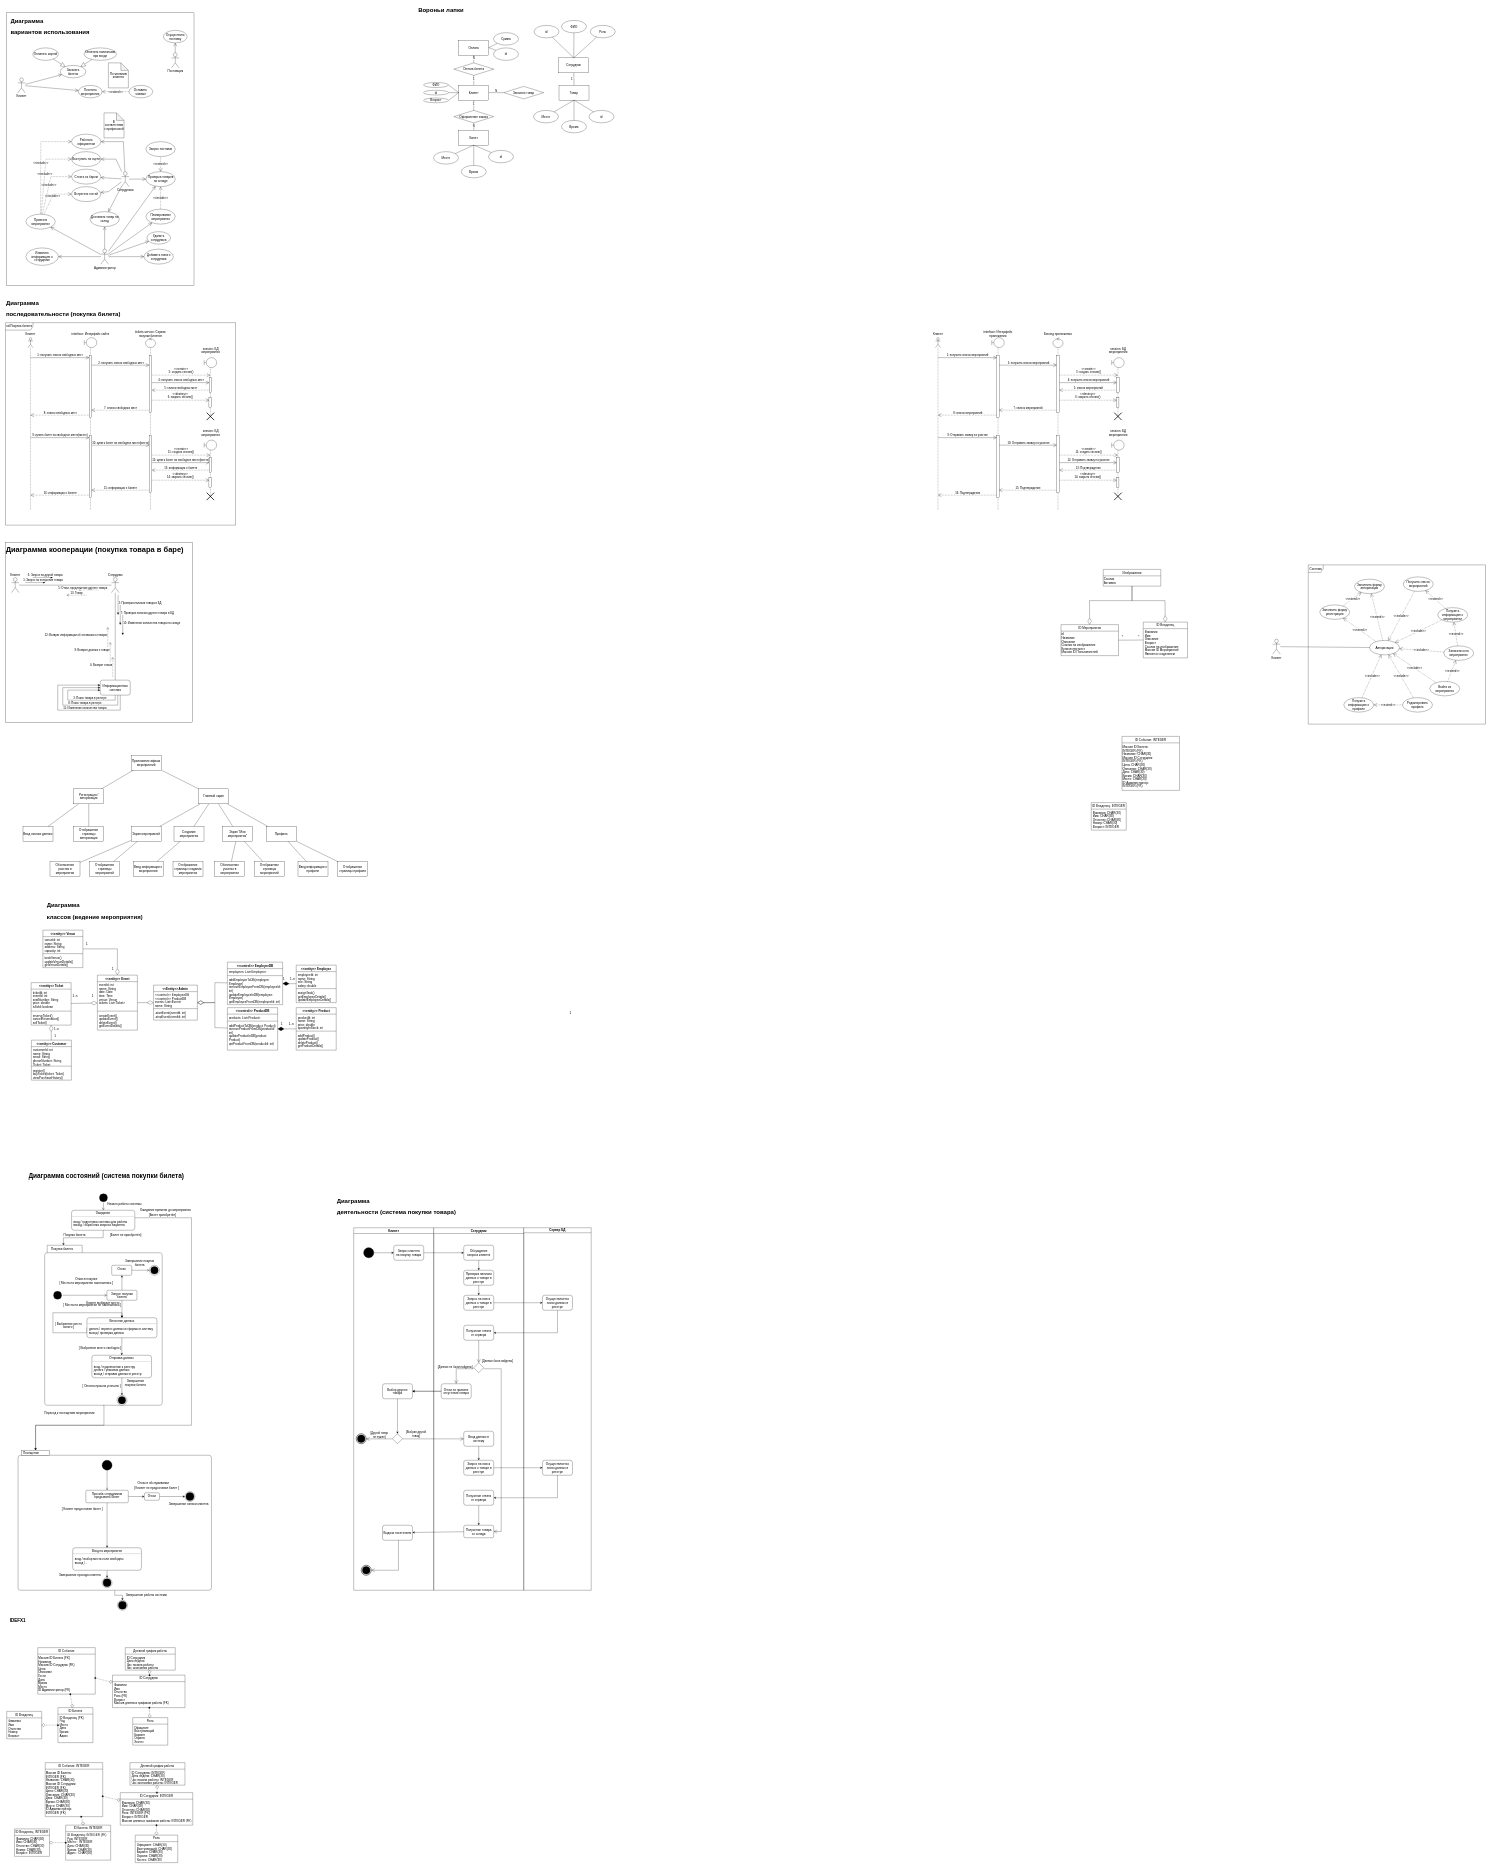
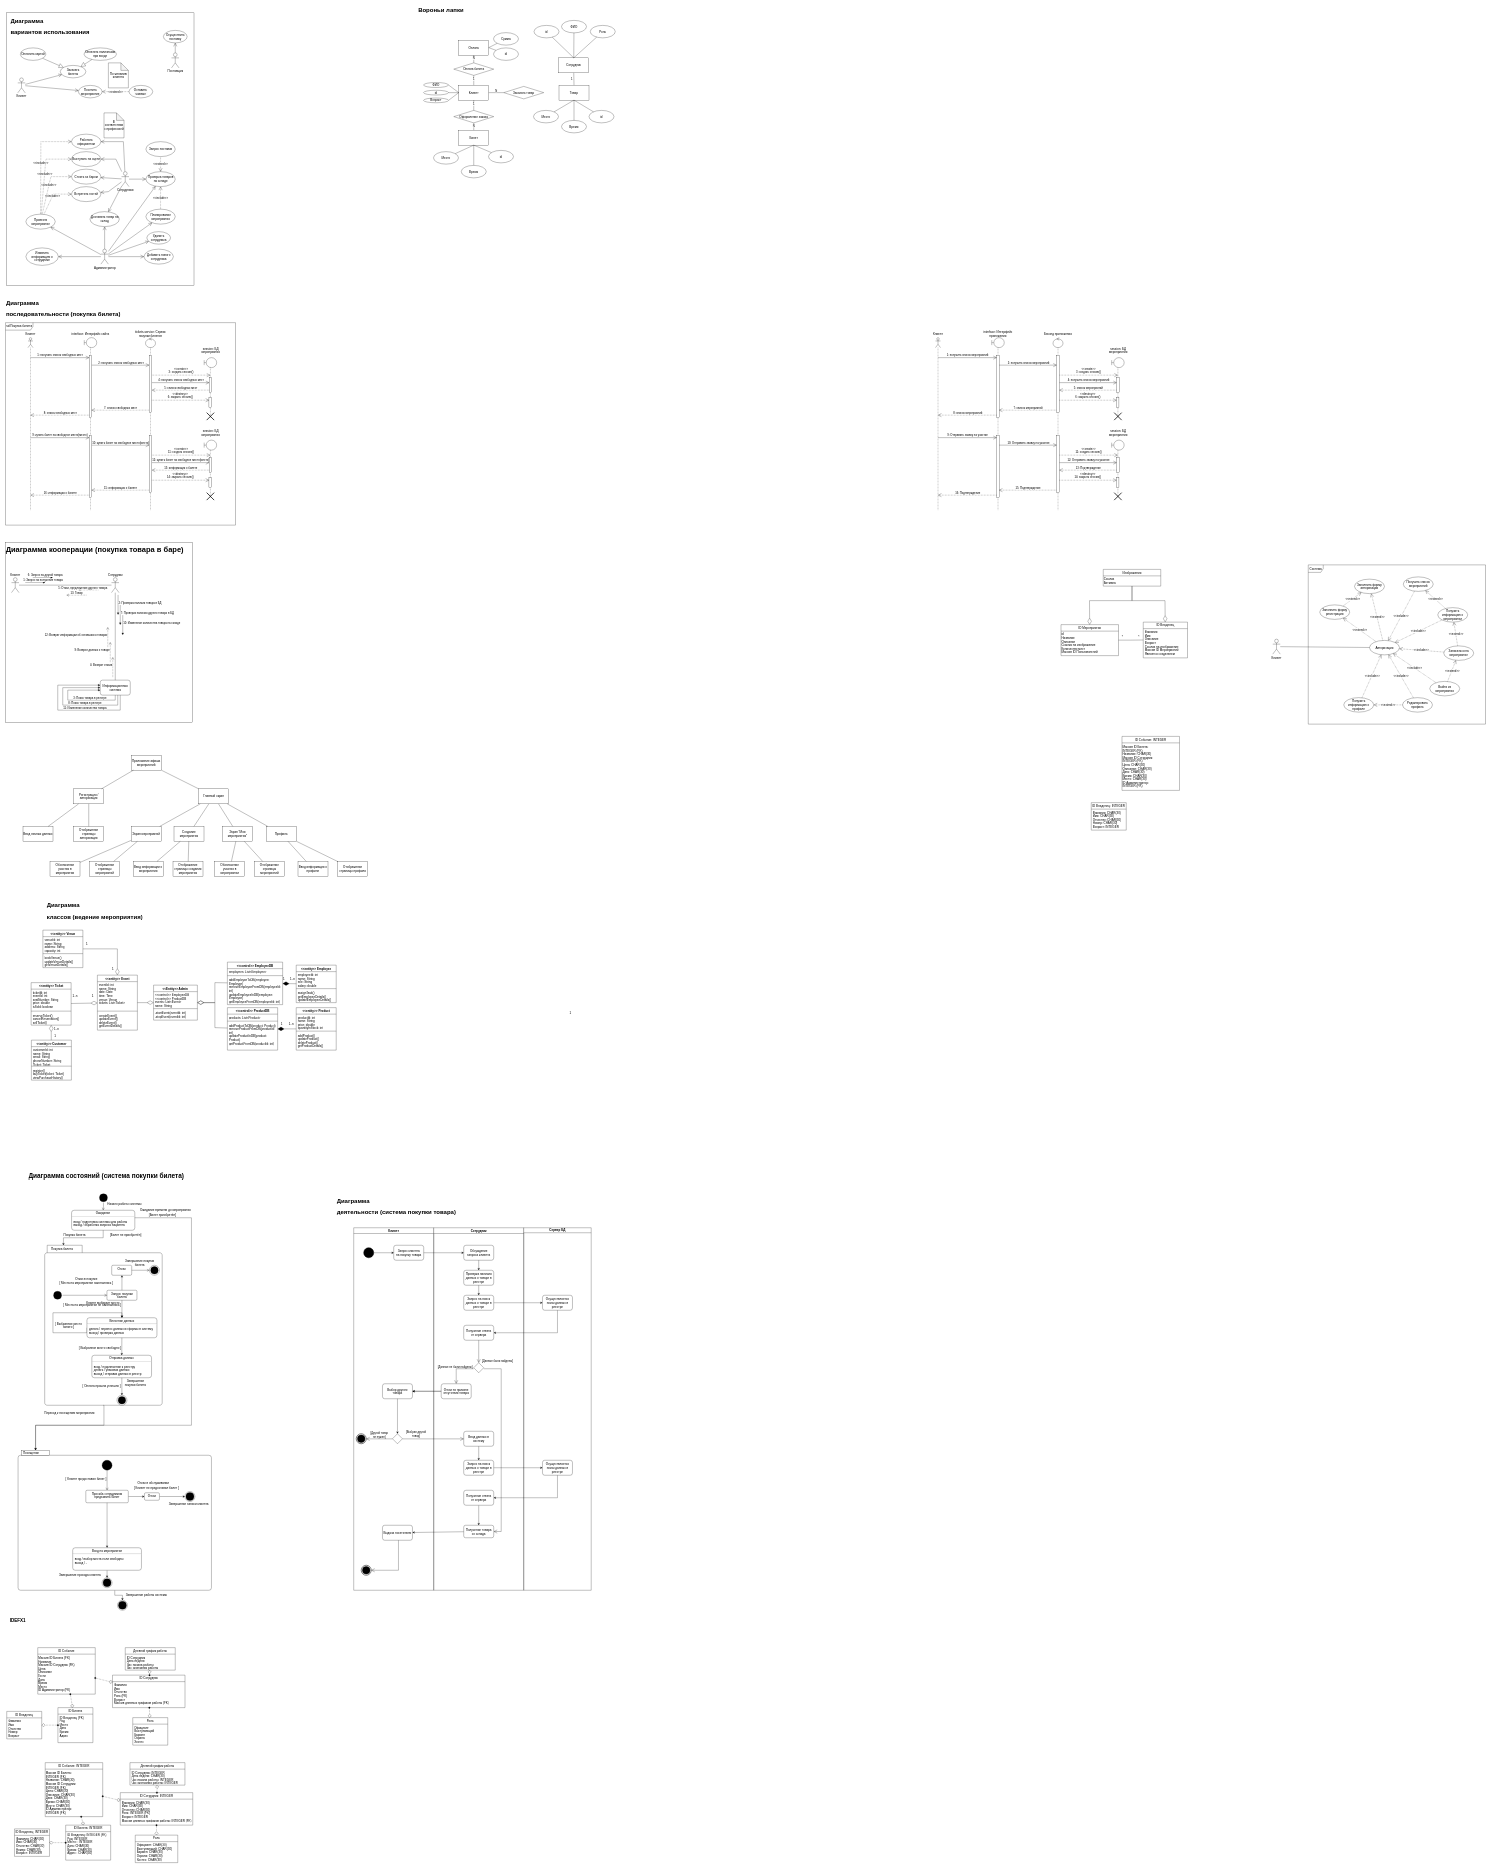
- <mxCell id="138" value="Оплатить картой" style="ellipse;whiteSpace=wrap;html=1;" parent="1" vertex="1"><mxGeometry x="130" y="191" width="102.5" height="50" as="geometry" /></mxCell>
+ <mxCell id="138" value="Оплатить картой" style="ellipse;whiteSpace=wrap;html=1;" parent="1" vertex="1"><mxGeometry x="80" y="191" width="102.5" height="50" as="geometry" /></mxCell>
+ <mxCell id="305" value="" style="endArrow=none;html=1;rounded=0;" parent="1" source="281" target="297" edge="1"><mxGeometry width="50" height="50" relative="1" as="geometry"><mxPoint x="887.07" y="3365" as="sourcePoint" /><mxPoint x="794.07" y="3445" as="targetPoint" /></mxGeometry></mxCell>
- <mxCell id="70" value="[ Клиент предоставил билет&lt;span style=&quot;background-color: initial;&quot;&gt;&amp;nbsp;]&lt;/span&gt;" style="text;html=1;align=center;verticalAlign=middle;whiteSpace=wrap;rounded=0;horizontal=1;" parent="1" vertex="1"><mxGeometry x="165.88" y="6025.5" width="325" height="20" as="geometry" /></mxCell>
+ <mxCell id="70" value="[ Клиент предоставил билет&lt;span style=&quot;background-color: initial;&quot;&gt;&amp;nbsp;]&lt;/span&gt;" style="text;html=1;align=center;verticalAlign=middle;whiteSpace=wrap;rounded=0;horizontal=1;" parent="1" vertex="1"><mxGeometry x="180.88" y="5905.5" width="325" height="20" as="geometry" /></mxCell>
